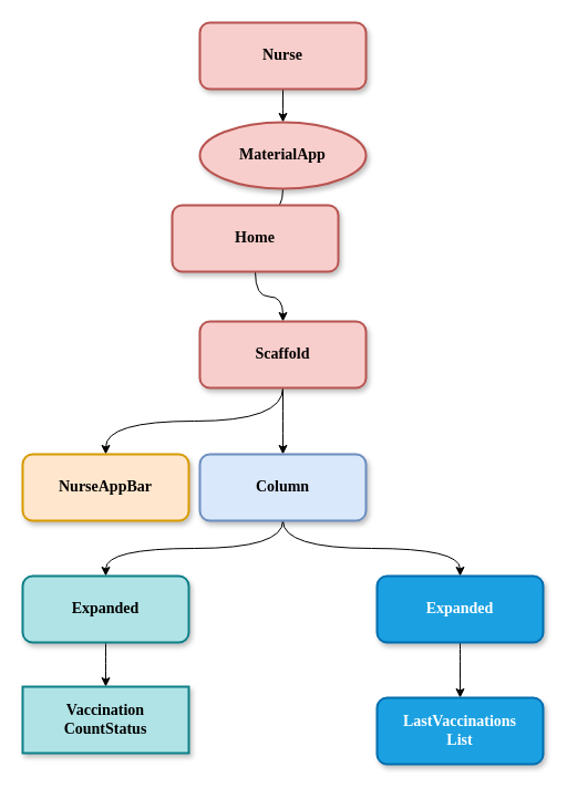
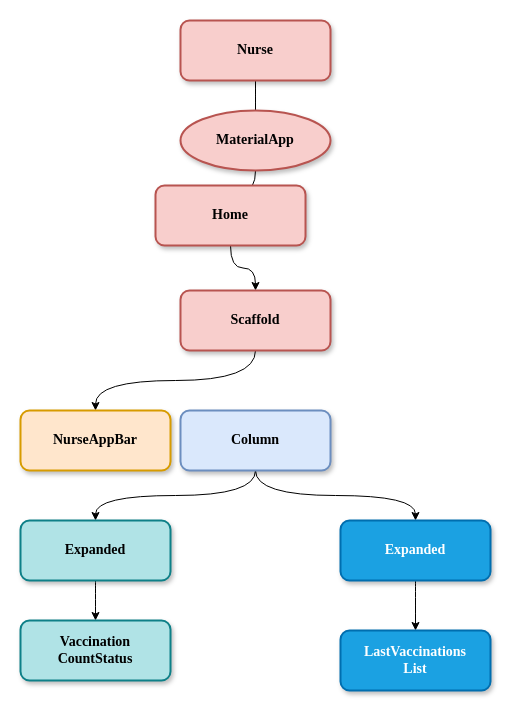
- <mxCell id="18" value="" style="edgeStyle=orthogonalEdgeStyle;curved=1;rounded=0;orthogonalLoop=1;jettySize=auto;html=1;fontFamily=Verdana;fontSize=14;" parent="1" source="20" target="19" edge="1"><mxGeometry relative="1" as="geometry" /></mxCell>
+ <mxCell id="18" value="" style="edgeStyle=orthogonalEdgeStyle;curved=1;rounded=0;orthogonalLoop=1;jettySize=auto;html=1;fontFamily=Verdana;fontSize=14;endArrow=none;" parent="1" source="20" target="19" edge="1"><mxGeometry relative="1" as="geometry" /></mxCell>
- <mxCell id="4" style="edgeStyle=orthogonalEdgeStyle;curved=1;rounded=0;orthogonalLoop=1;jettySize=auto;html=1;exitX=0.5;exitY=1;exitDx=0;exitDy=0;entryX=0.5;entryY=0;entryDx=0;entryDy=0;fontFamily=Verdana;fontSize=17;" parent="1" source="5" target="11" edge="1"><mxGeometry relative="1" as="geometry"><mxPoint x="255" y="410" as="targetPoint" /></mxGeometry></mxCell>
- <mxCell id="14" value="&lt;span style=&quot;font-size: 14px;&quot;&gt;&lt;b&gt;Vaccination&lt;br&gt;CountStatus&lt;/b&gt;&lt;/span&gt;" style="whiteSpace=wrap;html=1;shadow=1;labelBackgroundColor=none;strokeWidth=2;fontFamily=Verdana;fontSize=12;align=center;spacing=2;fillColor=#b0e3e6;strokeColor=#0e8088;rounded=0;" parent="1" vertex="1"><mxGeometry x="20" y="620" width="150" height="60" as="geometry" /></mxCell>
+ <mxCell id="14" value="&lt;span style=&quot;font-size: 14px;&quot;&gt;&lt;b&gt;Vaccination&lt;br&gt;CountStatus&lt;/b&gt;&lt;/span&gt;" style="whiteSpace=wrap;html=1;rounded=1;shadow=1;labelBackgroundColor=none;strokeWidth=2;fontFamily=Verdana;fontSize=12;align=center;spacing=2;fillColor=#b0e3e6;strokeColor=#0e8088;" parent="1" vertex="1"><mxGeometry x="20" y="620" width="150" height="60" as="geometry" /></mxCell>
